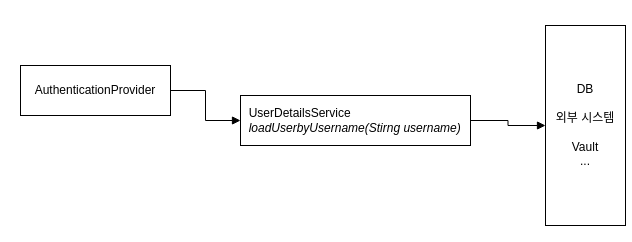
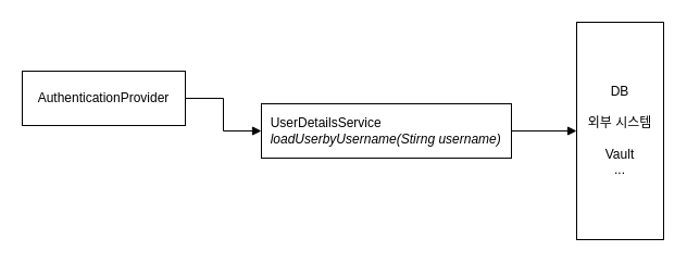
- <mxCell id="6" value="DB&lt;br&gt;&lt;br&gt;외부 시스템&lt;br&gt;&lt;br&gt;Vault&lt;br&gt;..." style="rounded=0;whiteSpace=wrap;html=1;" vertex="1" parent="1"><mxGeometry x="545" y="25" width="80" height="200" as="geometry" /></mxCell>
+ <mxCell id="6" value="DB&lt;br&gt;&lt;br&gt;외부 시스템&lt;br&gt;&lt;br&gt;Vault&lt;br&gt;..." style="rounded=0;whiteSpace=wrap;html=1;" vertex="1" parent="1"><mxGeometry x="530" y="20" width="80" height="200" as="geometry" /></mxCell>
